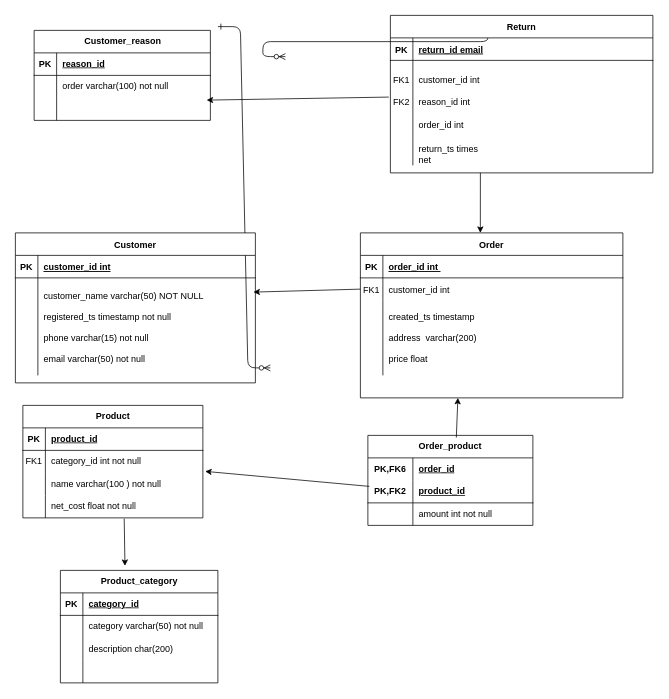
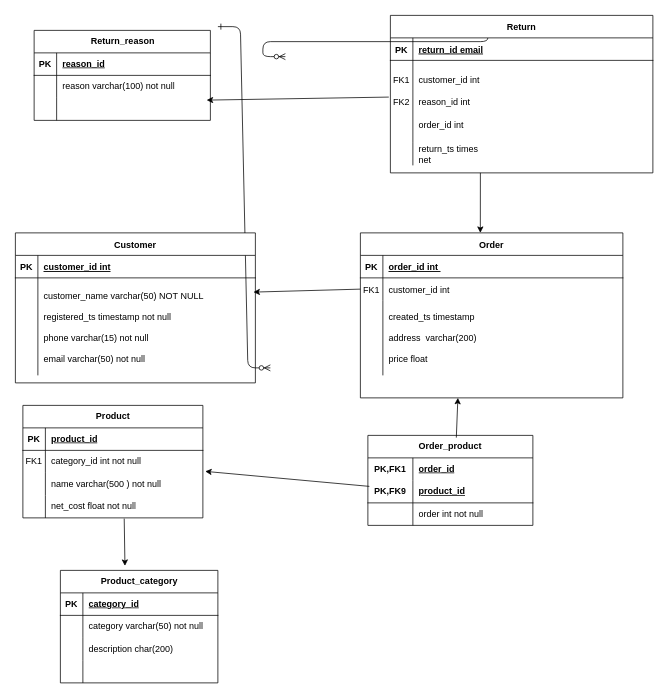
- <mxCell id="67" value="Customer_reason" style="shape=table;startSize=30;container=1;collapsible=1;childLayout=tableLayout;fixedRows=1;rowLines=0;fontStyle=1;align=center;resizeLast=1;html=1;" vertex="1" parent="1"><mxGeometry x="45" y="40" width="235" height="120" as="geometry" /></mxCell>
+ <mxCell id="67" value="Return_reason" style="shape=table;startSize=30;container=1;collapsible=1;childLayout=tableLayout;fixedRows=1;rowLines=0;fontStyle=1;align=center;resizeLast=1;html=1;" vertex="1" parent="1"><mxGeometry x="45" y="40" width="235" height="120" as="geometry" /></mxCell>
- <mxCell id="73" value="order varchar(100) not null" style="shape=partialRectangle;connectable=0;fillColor=none;top=0;left=0;bottom=0;right=0;align=left;spacingLeft=6;overflow=hidden;whiteSpace=wrap;html=1;" vertex="1" parent="71"><mxGeometry x="30" width="205" height="30" as="geometry"><mxRectangle width="205" height="30" as="alternateBounds" /></mxGeometry></mxCell>
+ <mxCell id="73" value="reason varchar(100) not null" style="shape=partialRectangle;connectable=0;fillColor=none;top=0;left=0;bottom=0;right=0;align=left;spacingLeft=6;overflow=hidden;whiteSpace=wrap;html=1;" vertex="1" parent="71"><mxGeometry x="30" width="205" height="30" as="geometry"><mxRectangle width="205" height="30" as="alternateBounds" /></mxGeometry></mxCell>
- <mxCell id="36" value="PK,FK6" style="shape=partialRectangle;connectable=0;fillColor=none;top=0;left=0;bottom=0;right=0;fontStyle=1;overflow=hidden;html=1;whiteSpace=wrap;" vertex="1" parent="35"><mxGeometry width="60" height="30" as="geometry"><mxRectangle width="60" height="30" as="alternateBounds" /></mxGeometry></mxCell>
+ <mxCell id="36" value="PK,FK1" style="shape=partialRectangle;connectable=0;fillColor=none;top=0;left=0;bottom=0;right=0;fontStyle=1;overflow=hidden;html=1;whiteSpace=wrap;" vertex="1" parent="35"><mxGeometry width="60" height="30" as="geometry"><mxRectangle width="60" height="30" as="alternateBounds" /></mxGeometry></mxCell>
- <mxCell id="53" value="name varchar(100 ) not null" style="shape=partialRectangle;connectable=0;fillColor=none;top=0;left=0;bottom=0;right=0;align=left;spacingLeft=6;overflow=hidden;whiteSpace=wrap;html=1;" vertex="1" parent="51"><mxGeometry x="30" width="210" height="30" as="geometry"><mxRectangle width="210" height="30" as="alternateBounds" /></mxGeometry></mxCell>
+ <mxCell id="53" value="name varchar(500 ) not null" style="shape=partialRectangle;connectable=0;fillColor=none;top=0;left=0;bottom=0;right=0;align=left;spacingLeft=6;overflow=hidden;whiteSpace=wrap;html=1;" vertex="1" parent="51"><mxGeometry x="30" width="210" height="30" as="geometry"><mxRectangle width="210" height="30" as="alternateBounds" /></mxGeometry></mxCell>
- <mxCell id="39" value="PK,FK2" style="shape=partialRectangle;connectable=0;fillColor=none;top=0;left=0;bottom=0;right=0;fontStyle=1;overflow=hidden;html=1;whiteSpace=wrap;" vertex="1" parent="38"><mxGeometry width="60" height="30" as="geometry"><mxRectangle width="60" height="30" as="alternateBounds" /></mxGeometry></mxCell>
+ <mxCell id="39" value="PK,FK9" style="shape=partialRectangle;connectable=0;fillColor=none;top=0;left=0;bottom=0;right=0;fontStyle=1;overflow=hidden;html=1;whiteSpace=wrap;" vertex="1" parent="38"><mxGeometry width="60" height="30" as="geometry"><mxRectangle width="60" height="30" as="alternateBounds" /></mxGeometry></mxCell>
- <mxCell id="43" value="amount int not null" style="shape=partialRectangle;connectable=0;fillColor=none;top=0;left=0;bottom=0;right=0;align=left;spacingLeft=6;overflow=hidden;html=1;whiteSpace=wrap;" vertex="1" parent="41"><mxGeometry x="60" width="160" height="30" as="geometry"><mxRectangle width="160" height="30" as="alternateBounds" /></mxGeometry></mxCell>
+ <mxCell id="43" value="order int not null" style="shape=partialRectangle;connectable=0;fillColor=none;top=0;left=0;bottom=0;right=0;align=left;spacingLeft=6;overflow=hidden;html=1;whiteSpace=wrap;" vertex="1" parent="41"><mxGeometry x="60" width="160" height="30" as="geometry"><mxRectangle width="160" height="30" as="alternateBounds" /></mxGeometry></mxCell>
